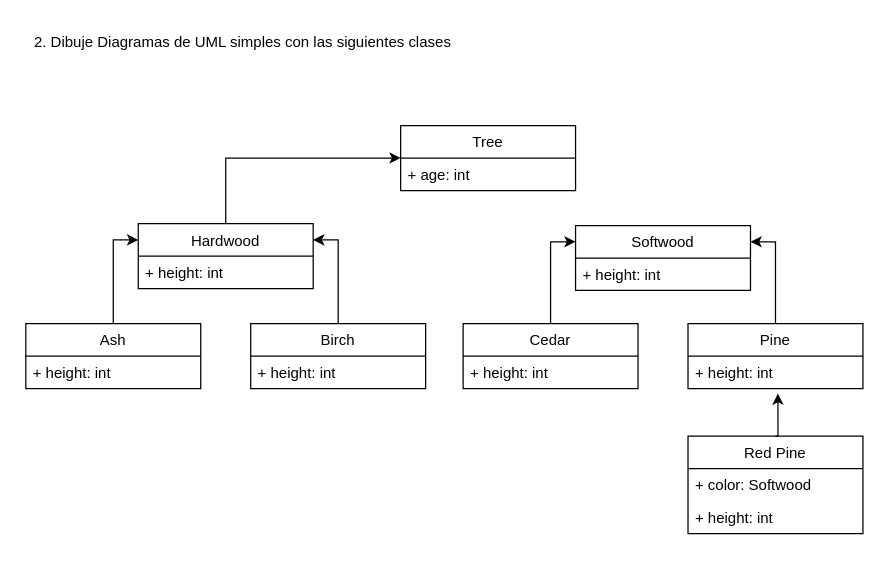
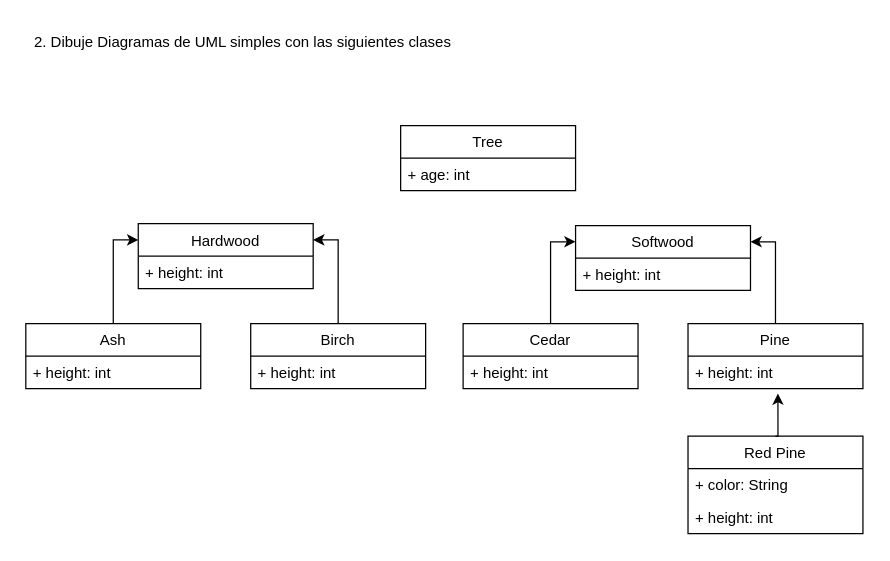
- <mxCell id="4" style="edgeStyle=orthogonalEdgeStyle;rounded=0;orthogonalLoop=1;jettySize=auto;html=1;exitX=0.5;exitY=0;exitDx=0;exitDy=0;entryX=0;entryY=0.5;entryDx=0;entryDy=0;" edge="1" parent="1" source="5" target="2"><mxGeometry relative="1" as="geometry" /></mxCell>
- <mxCell id="23" value="+ color: Softwood" style="text;strokeColor=none;fillColor=none;align=left;verticalAlign=top;spacingLeft=4;spacingRight=4;overflow=hidden;rotatable=0;points=[[0,0.5],[1,0.5]];portConstraint=eastwest;" vertex="1" parent="22"><mxGeometry y="26" width="140" height="26" as="geometry" /></mxCell>
+ <mxCell id="23" value="+ color: String" style="text;strokeColor=none;fillColor=none;align=left;verticalAlign=top;spacingLeft=4;spacingRight=4;overflow=hidden;rotatable=0;points=[[0,0.5],[1,0.5]];portConstraint=eastwest;" vertex="1" parent="22"><mxGeometry y="26" width="140" height="26" as="geometry" /></mxCell>
